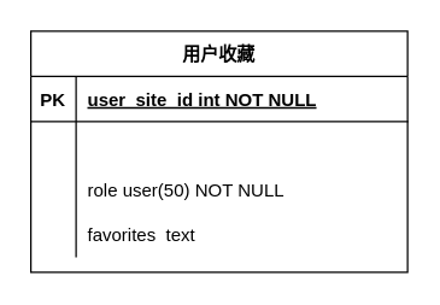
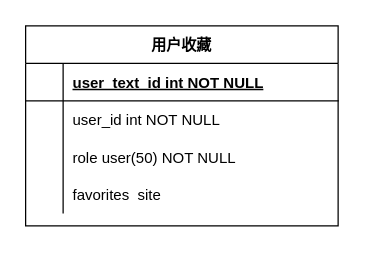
- <mxCell id="4" value="PK" style="shape=partialRectangle;overflow=hidden;connectable=0;fillColor=none;top=0;left=0;bottom=0;right=0;fontStyle=1;" vertex="1" parent="3"><mxGeometry width="30" height="30" as="geometry"><mxRectangle width="30" height="30" as="alternateBounds" /></mxGeometry></mxCell>
- <mxCell id="5" value="user_site_id int NOT NULL " style="shape=partialRectangle;overflow=hidden;connectable=0;fillColor=none;top=0;left=0;bottom=0;right=0;align=left;spacingLeft=6;fontStyle=5;" vertex="1" parent="3"><mxGeometry x="30" width="220" height="30" as="geometry"><mxRectangle width="220" height="30" as="alternateBounds" /></mxGeometry></mxCell>
+ <mxCell id="5" value="user_text_id int NOT NULL " style="shape=partialRectangle;overflow=hidden;connectable=0;fillColor=none;top=0;left=0;bottom=0;right=0;align=left;spacingLeft=6;fontStyle=5;" vertex="1" parent="3"><mxGeometry x="30" width="220" height="30" as="geometry"><mxRectangle width="220" height="30" as="alternateBounds" /></mxGeometry></mxCell>
+ <mxCell id="8" value="user_id int NOT NULL" style="shape=partialRectangle;overflow=hidden;connectable=0;fillColor=none;top=0;left=0;bottom=0;right=0;align=left;spacingLeft=6;" vertex="1" parent="6"><mxGeometry x="30" width="220" height="30" as="geometry"><mxRectangle width="220" height="30" as="alternateBounds" /></mxGeometry></mxCell>
- <mxCell id="14" value="favorites  text " style="shape=partialRectangle;overflow=hidden;connectable=0;fillColor=none;top=0;left=0;bottom=0;right=0;align=left;spacingLeft=6;" vertex="1" parent="12"><mxGeometry x="30" width="220" height="30" as="geometry"><mxRectangle width="220" height="30" as="alternateBounds" /></mxGeometry></mxCell>
+ <mxCell id="14" value="favorites  site " style="shape=partialRectangle;overflow=hidden;connectable=0;fillColor=none;top=0;left=0;bottom=0;right=0;align=left;spacingLeft=6;" vertex="1" parent="12"><mxGeometry x="30" width="220" height="30" as="geometry"><mxRectangle width="220" height="30" as="alternateBounds" /></mxGeometry></mxCell>
